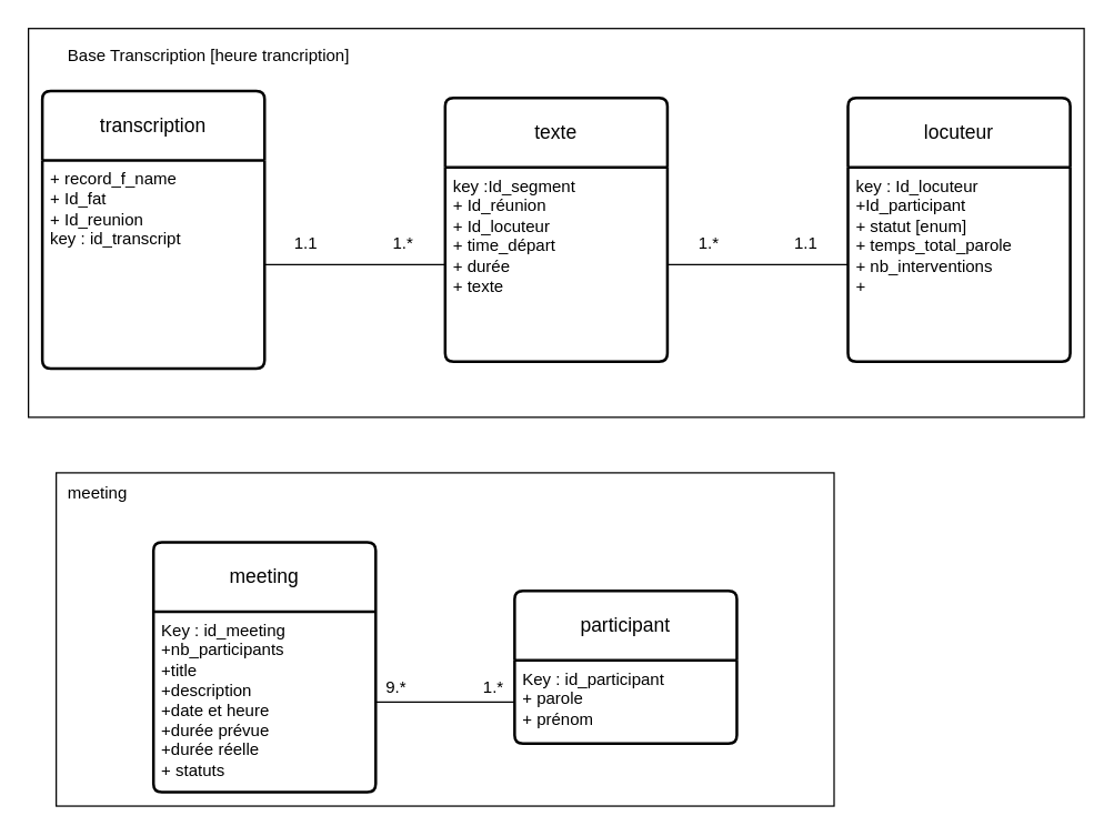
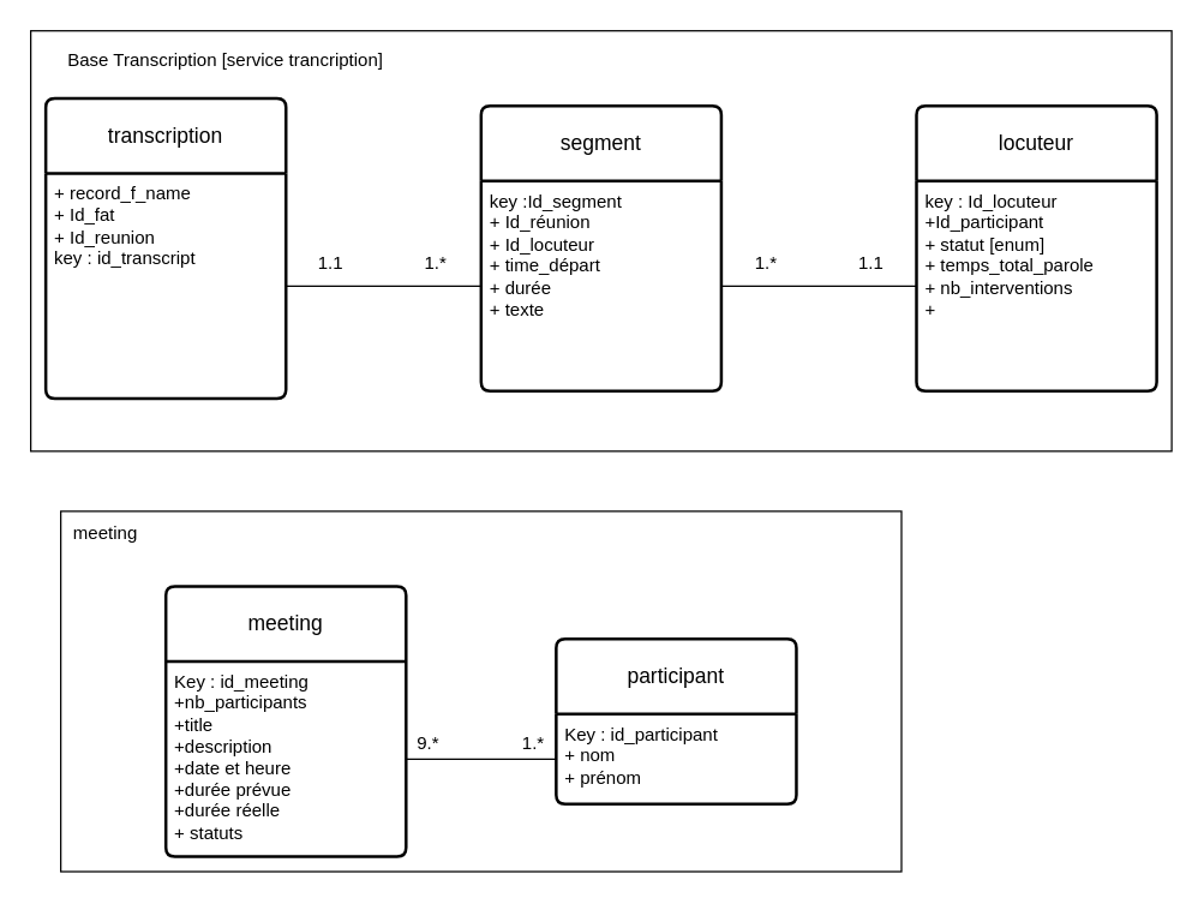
- <mxCell id="9" value="Base Transcription [heure trancription]" style="text;html=1;strokeColor=none;fillColor=none;align=center;verticalAlign=middle;whiteSpace=wrap;rounded=0;" vertex="1" parent="1"><mxGeometry x="20" y="25" width="260" height="30" as="geometry" /></mxCell>
+ <mxCell id="9" value="Base Transcription [service trancription]" style="text;html=1;strokeColor=none;fillColor=none;align=center;verticalAlign=middle;whiteSpace=wrap;rounded=0;" vertex="1" parent="1"><mxGeometry x="20" y="25" width="260" height="30" as="geometry" /></mxCell>
- <mxCell id="4" value="texte" style="swimlane;childLayout=stackLayout;horizontal=1;startSize=50;horizontalStack=0;rounded=1;fontSize=14;fontStyle=0;strokeWidth=2;resizeParent=0;resizeLast=1;shadow=0;dashed=0;align=center;arcSize=4;whiteSpace=wrap;html=1;" vertex="1" parent="1"><mxGeometry x="320" y="70" width="160" height="190" as="geometry" /></mxCell>
+ <mxCell id="4" value="segment" style="swimlane;childLayout=stackLayout;horizontal=1;startSize=50;horizontalStack=0;rounded=1;fontSize=14;fontStyle=0;strokeWidth=2;resizeParent=0;resizeLast=1;shadow=0;dashed=0;align=center;arcSize=4;whiteSpace=wrap;html=1;" vertex="1" parent="1"><mxGeometry x="320" y="70" width="160" height="190" as="geometry" /></mxCell>
- <mxCell id="13" value="Key : id_participant&lt;br&gt;+ parole&lt;br&gt;+ prénom" style="align=left;strokeColor=none;fillColor=none;spacingLeft=4;fontSize=12;verticalAlign=top;resizable=0;rotatable=0;part=1;html=1;" vertex="1" parent="12"><mxGeometry y="50" width="160" height="60" as="geometry" /></mxCell>
+ <mxCell id="13" value="Key : id_participant&lt;br&gt;+ nom&lt;br&gt;+ prénom" style="align=left;strokeColor=none;fillColor=none;spacingLeft=4;fontSize=12;verticalAlign=top;resizable=0;rotatable=0;part=1;html=1;" vertex="1" parent="12"><mxGeometry y="50" width="160" height="60" as="geometry" /></mxCell>
